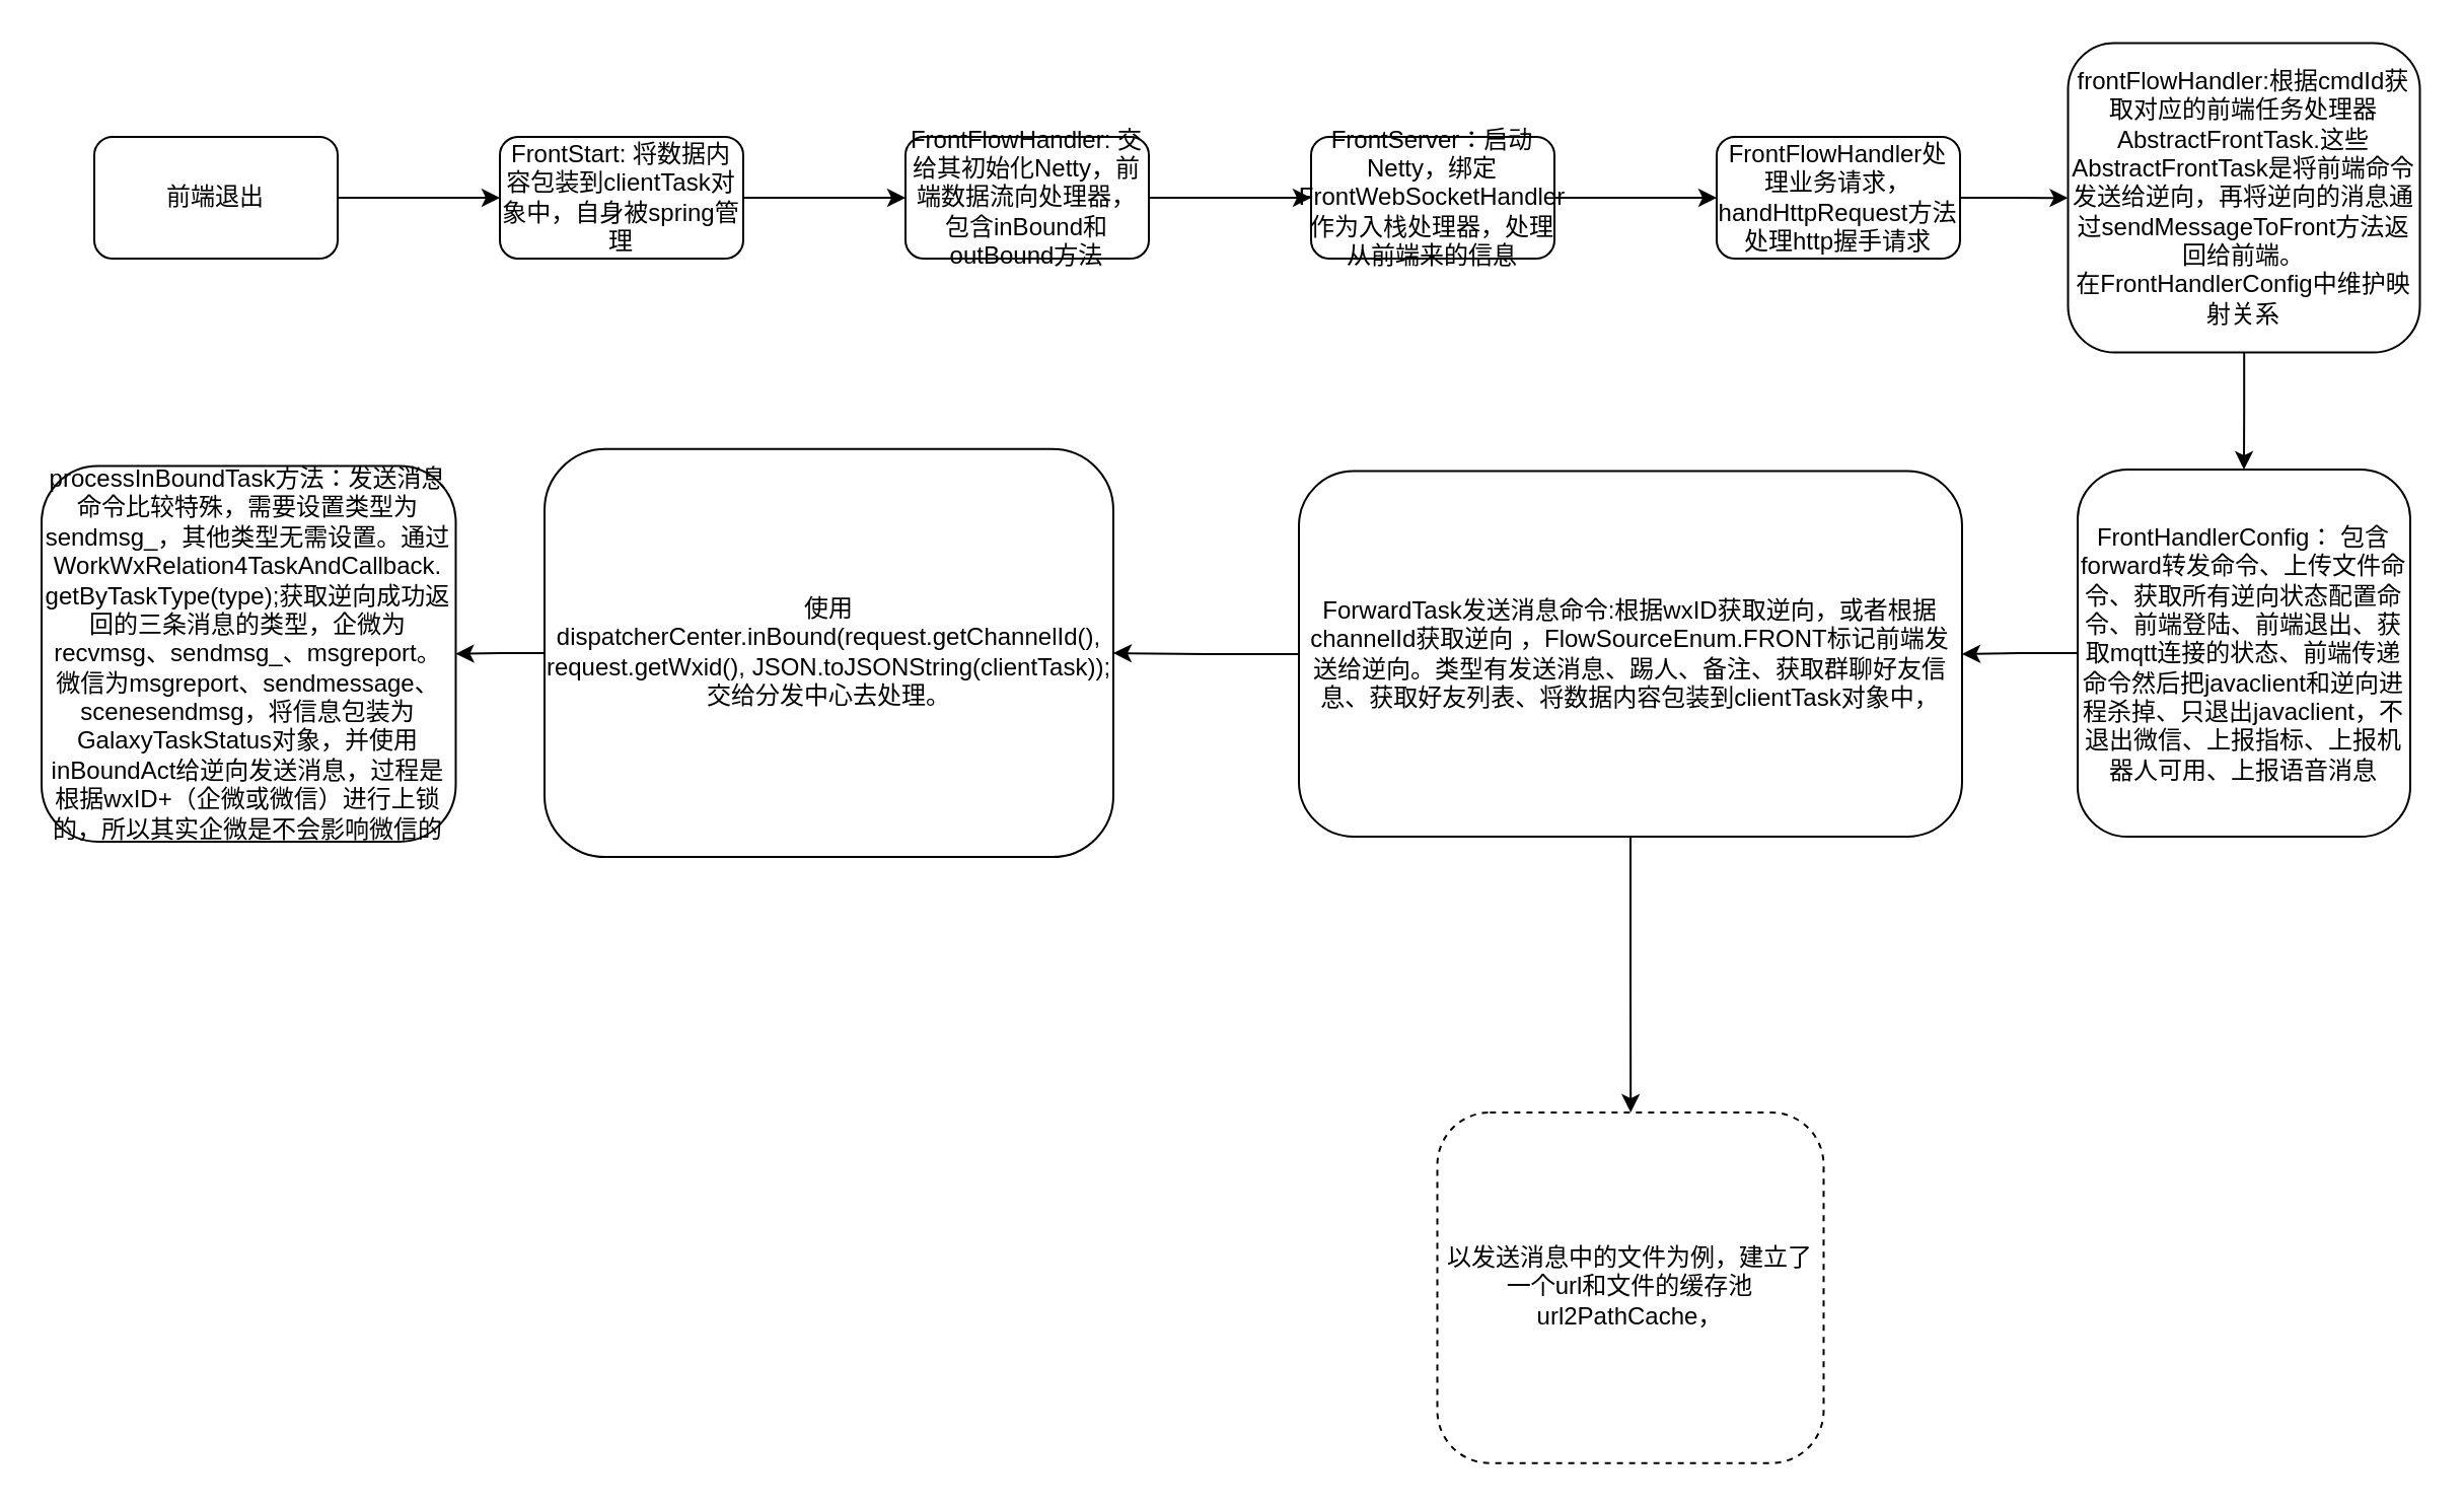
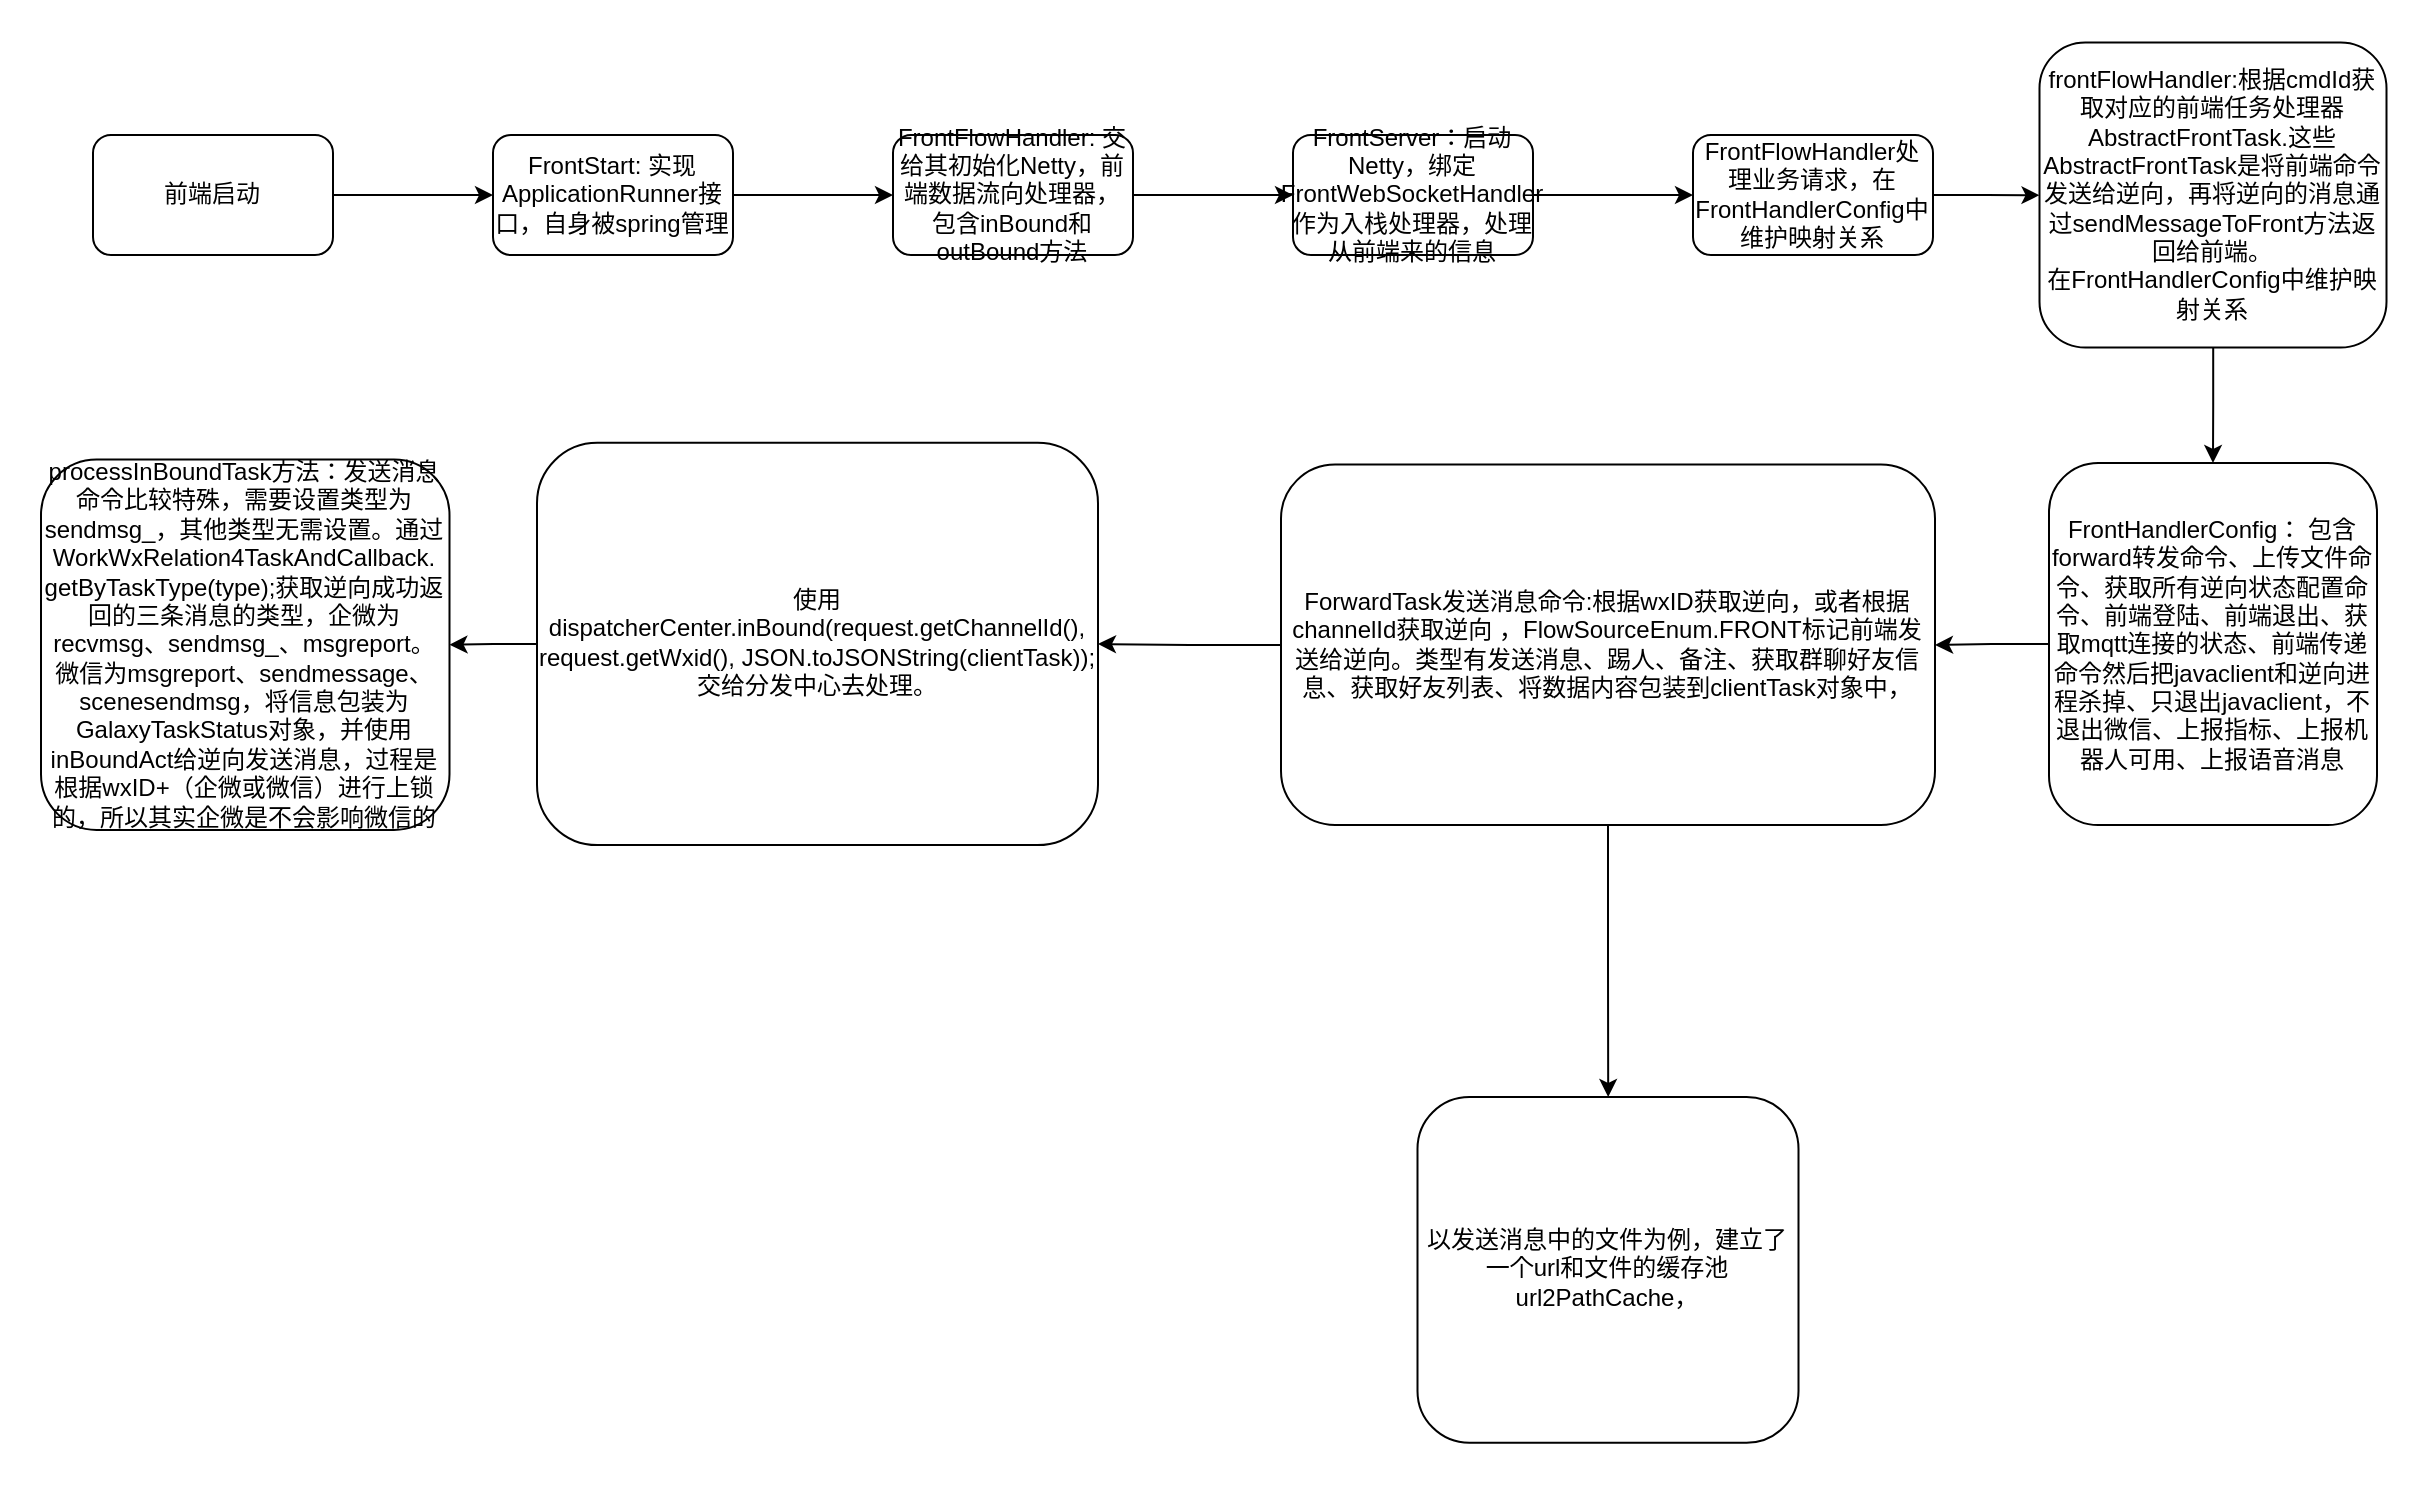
- <mxCell id="3" value="前端退出" style="rounded=1;whiteSpace=wrap;html=1;" vertex="1" parent="1"><mxGeometry x="46" y="67" width="120" height="60" as="geometry" /></mxCell>
+ <mxCell id="3" value="前端启动" style="rounded=1;whiteSpace=wrap;html=1;" vertex="1" parent="1"><mxGeometry x="46" y="67" width="120" height="60" as="geometry" /></mxCell>
- <mxCell id="5" value="FrontStart: 将数据内容包装到clientTask对象中，自身被spring管理" style="whiteSpace=wrap;html=1;rounded=1;" vertex="1" parent="1"><mxGeometry x="246" y="67" width="120" height="60" as="geometry" /></mxCell>
+ <mxCell id="5" value="FrontStart: 实现ApplicationRunner接口，自身被spring管理" style="whiteSpace=wrap;html=1;rounded=1;" vertex="1" parent="1"><mxGeometry x="246" y="67" width="120" height="60" as="geometry" /></mxCell>
- <mxCell id="11" value="FrontFlowHandler处理业务请求，handHttpRequest方法处理http握手请求" style="whiteSpace=wrap;html=1;rounded=1;" vertex="1" parent="1"><mxGeometry x="846" y="67" width="120" height="60" as="geometry" /></mxCell>
+ <mxCell id="11" value="FrontFlowHandler处理业务请求，在FrontHandlerConfig中维护映射关系" style="whiteSpace=wrap;html=1;rounded=1;" vertex="1" parent="1"><mxGeometry x="846" y="67" width="120" height="60" as="geometry" /></mxCell>
- <mxCell id="21" value="以发送消息中的文件为例，建立了一个url和文件的缓存池url2PathCache，" style="whiteSpace=wrap;html=1;rounded=1;dashed=1;" vertex="1" parent="1"><mxGeometry x="708.25" y="548" width="190.5" height="172.88" as="geometry" /></mxCell>
+ <mxCell id="21" value="以发送消息中的文件为例，建立了一个url和文件的缓存池url2PathCache，" style="whiteSpace=wrap;html=1;rounded=1;" vertex="1" parent="1"><mxGeometry x="708.25" y="548" width="190.5" height="172.88" as="geometry" /></mxCell>
